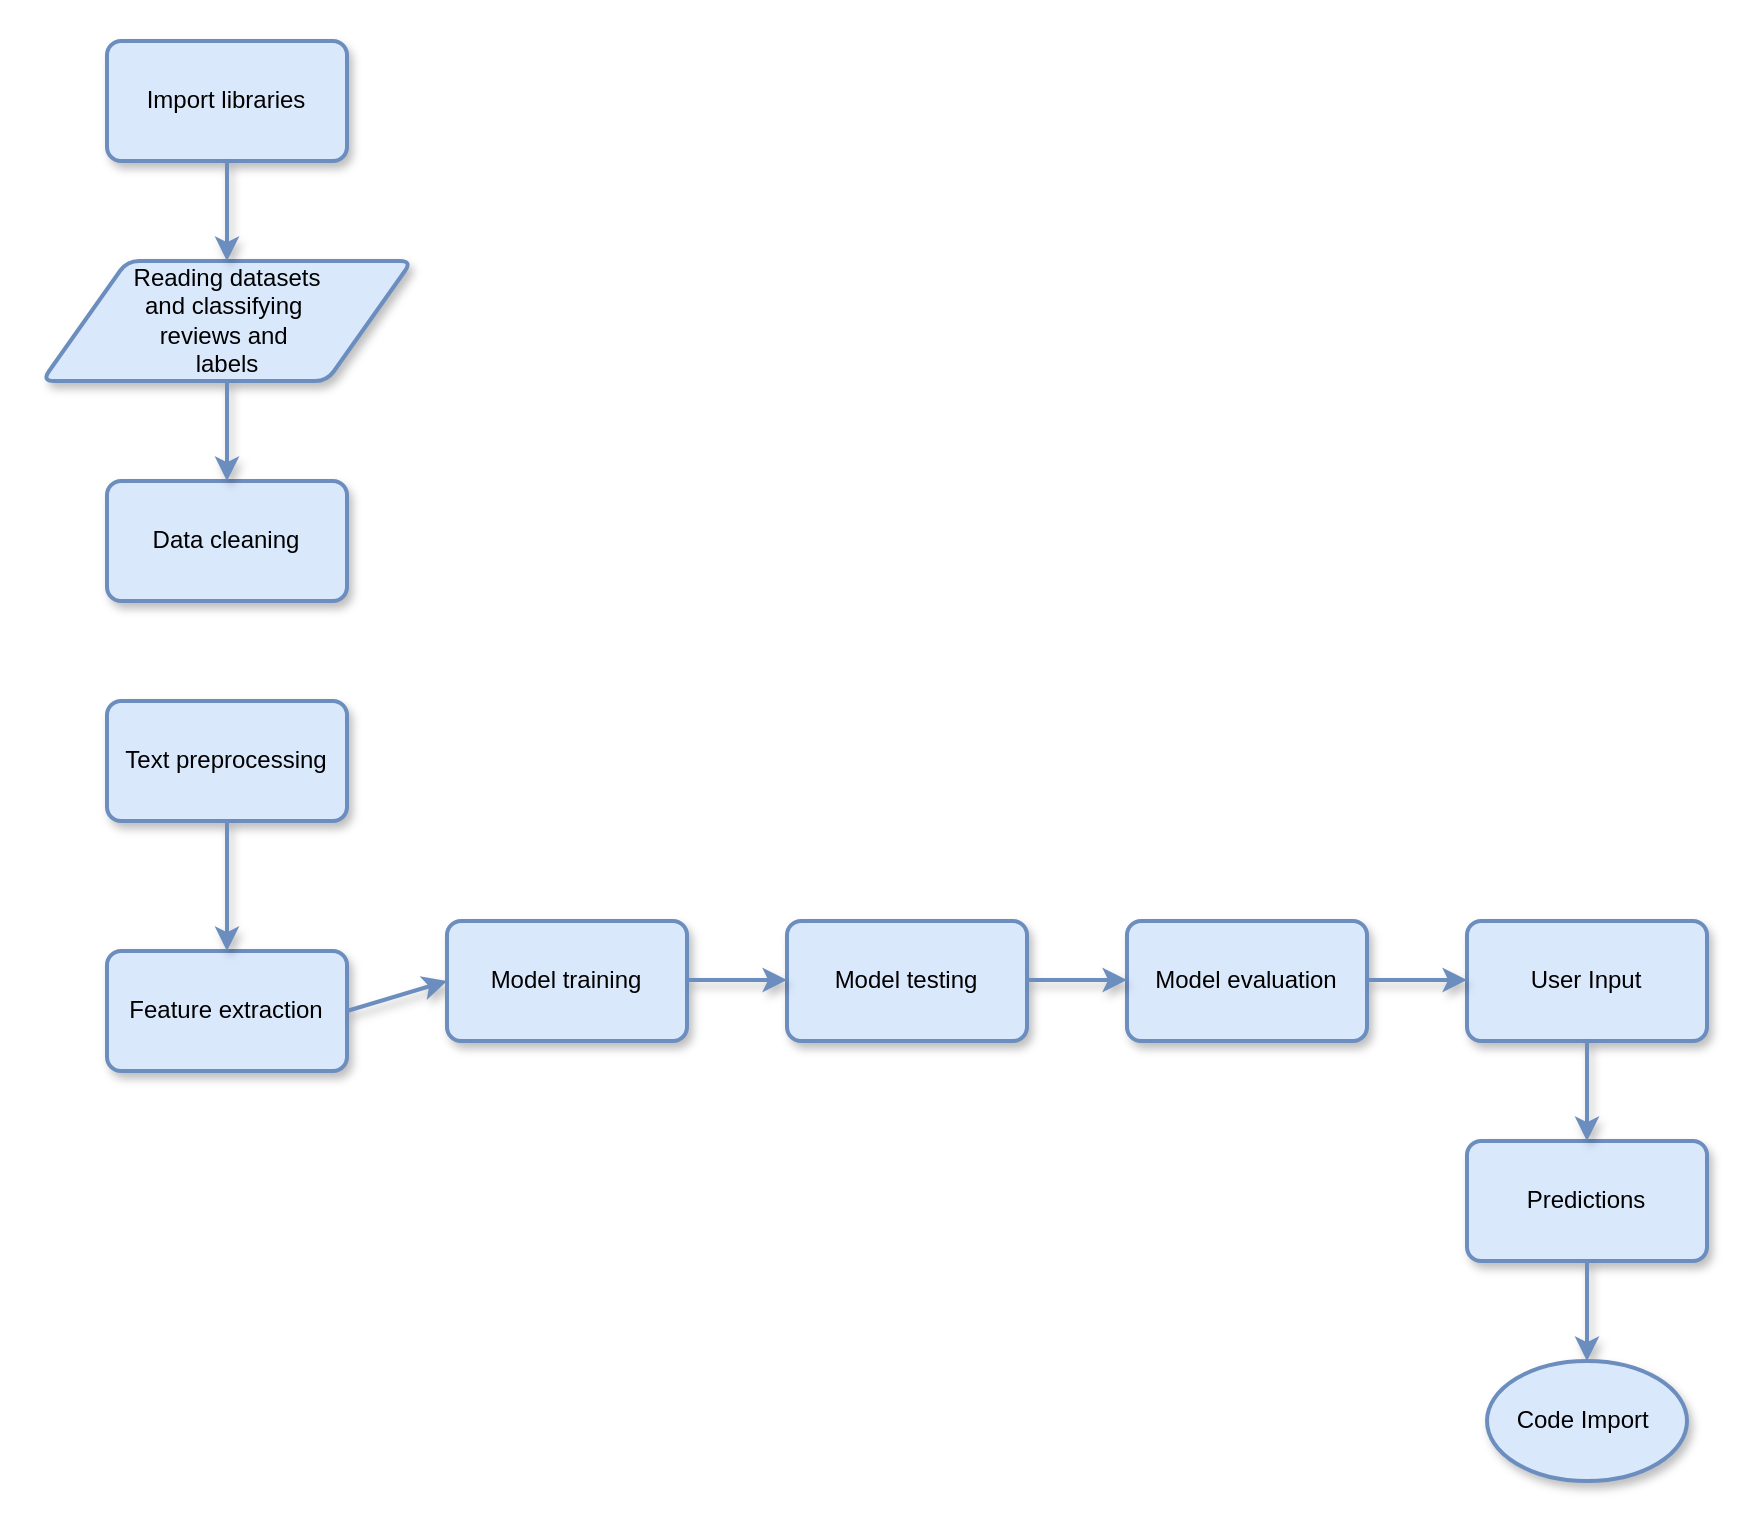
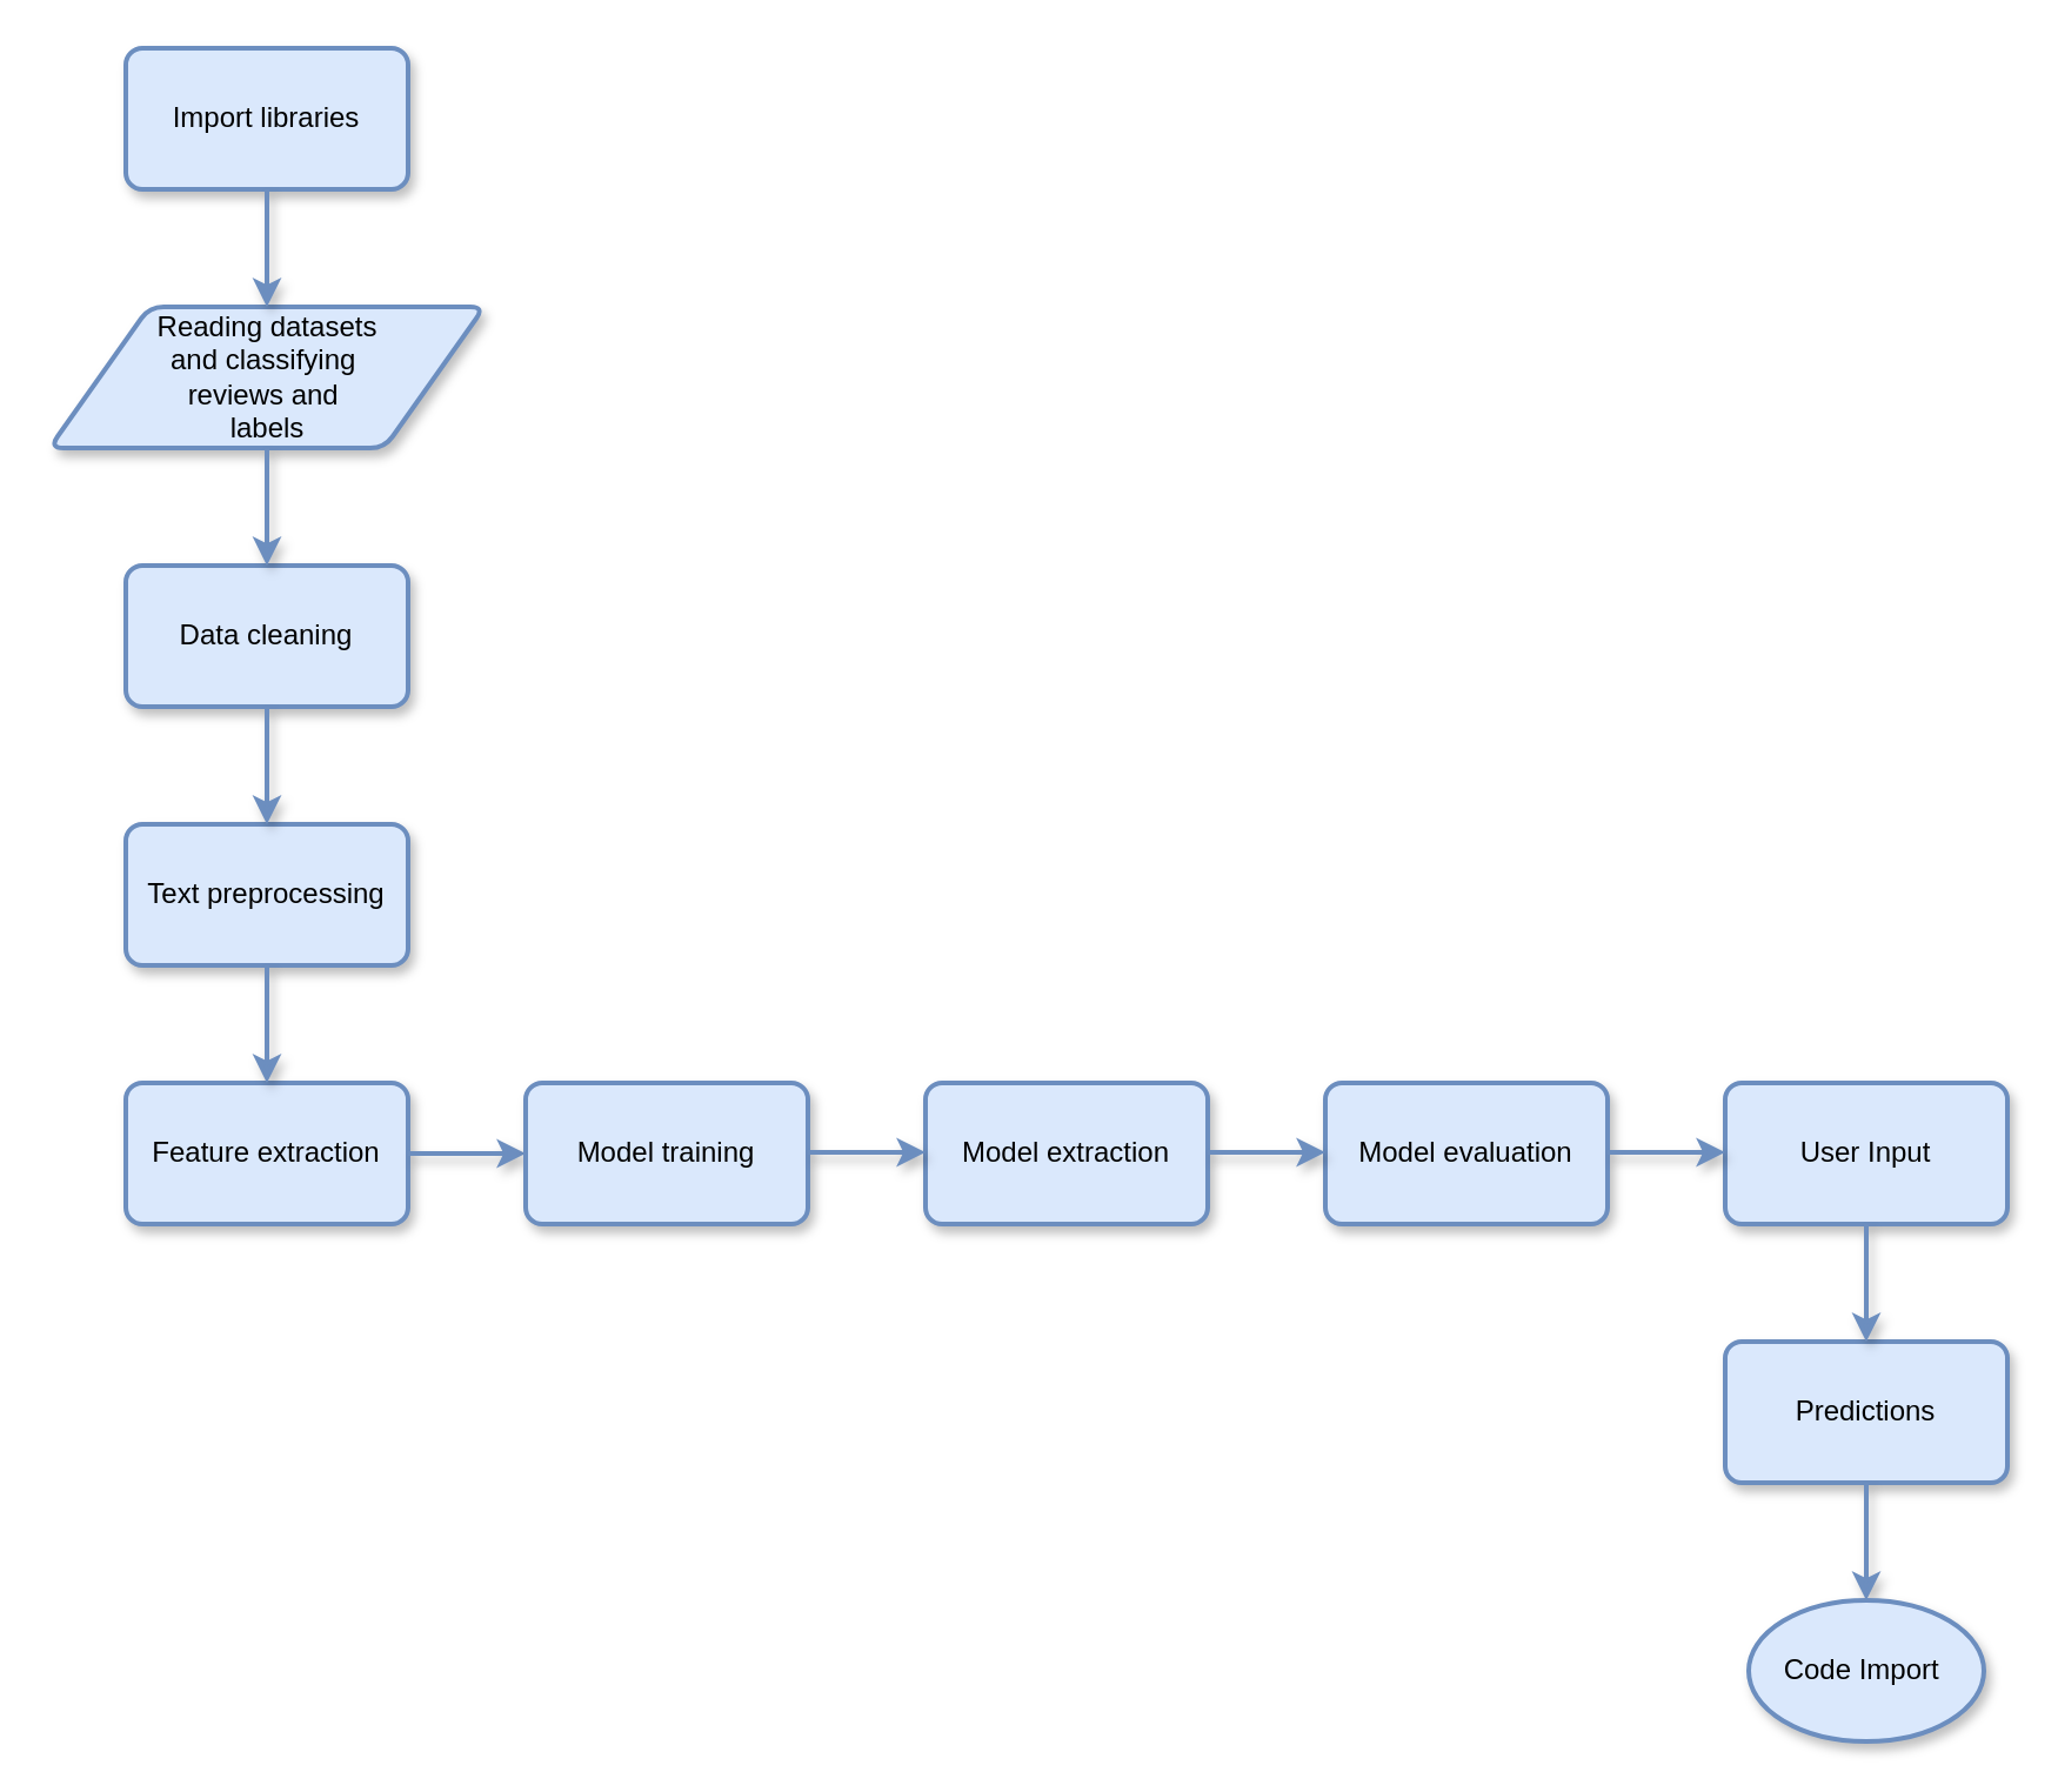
+ <mxCell id="8" value="" style="endArrow=classic;html=1;rounded=0;exitX=0.5;exitY=1;exitDx=0;exitDy=0;strokeWidth=2;entryX=0.5;entryY=0;entryDx=0;entryDy=0;shadow=1;fillColor=#dae8fc;strokeColor=#6c8ebf;" edge="1" parent="1" source="5" target="6"><mxGeometry x="1" y="70" width="50" height="50" relative="1" as="geometry"><mxPoint x="123" y="200" as="sourcePoint" /><mxPoint x="123" y="250" as="targetPoint" /><mxPoint x="-70" y="70" as="offset" /></mxGeometry></mxCell>
- <mxCell id="13" value="Model testing" style="rounded=1;whiteSpace=wrap;html=1;absoluteArcSize=1;arcSize=14;strokeWidth=2;shadow=1;fillColor=#dae8fc;strokeColor=#6c8ebf;" vertex="1" parent="1"><mxGeometry x="393" y="460" width="120" height="60" as="geometry" /></mxCell>
+ <mxCell id="13" value="Model extraction" style="rounded=1;whiteSpace=wrap;html=1;absoluteArcSize=1;arcSize=14;strokeWidth=2;shadow=1;fillColor=#dae8fc;strokeColor=#6c8ebf;" vertex="1" parent="1"><mxGeometry x="393" y="460" width="120" height="60" as="geometry" /></mxCell>
- <mxCell id="9" value="Feature extraction" style="rounded=1;whiteSpace=wrap;html=1;absoluteArcSize=1;arcSize=14;strokeWidth=2;shadow=1;fillColor=#dae8fc;strokeColor=#6c8ebf;" vertex="1" parent="1"><mxGeometry x="53" y="475" width="120" height="60" as="geometry" /></mxCell>
+ <mxCell id="9" value="Feature extraction" style="rounded=1;whiteSpace=wrap;html=1;absoluteArcSize=1;arcSize=14;strokeWidth=2;shadow=1;fillColor=#dae8fc;strokeColor=#6c8ebf;" vertex="1" parent="1"><mxGeometry x="53" y="460" width="120" height="60" as="geometry" /></mxCell>
